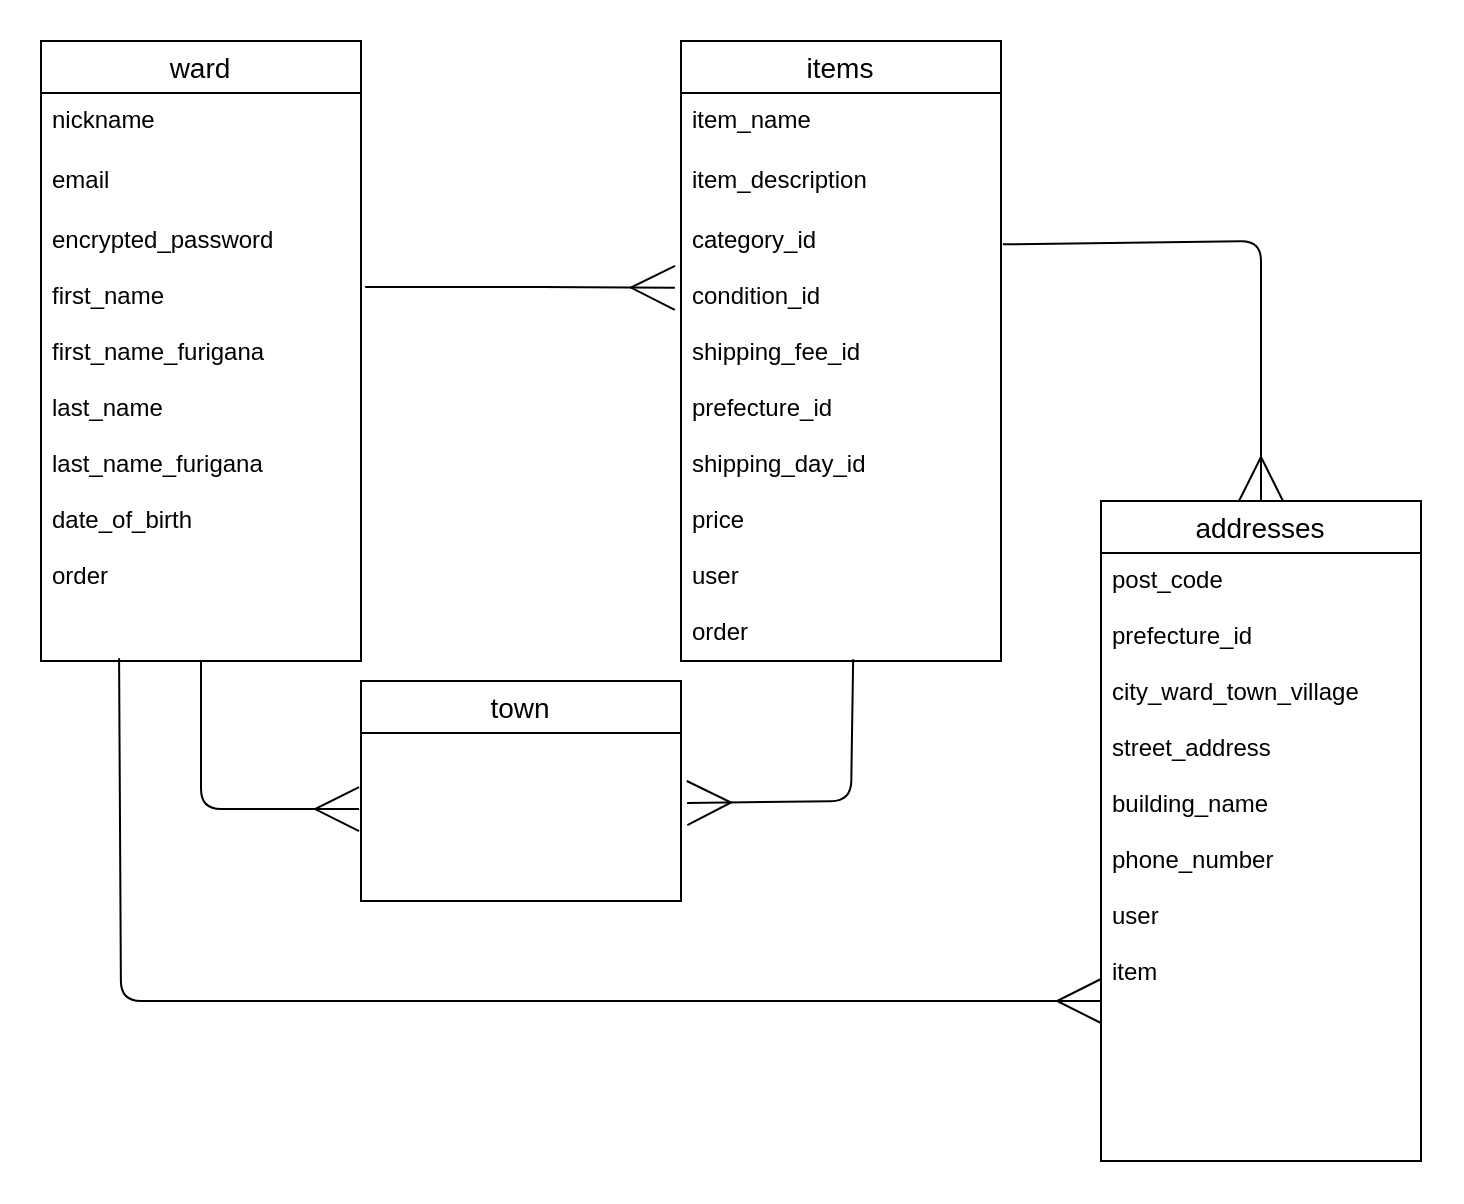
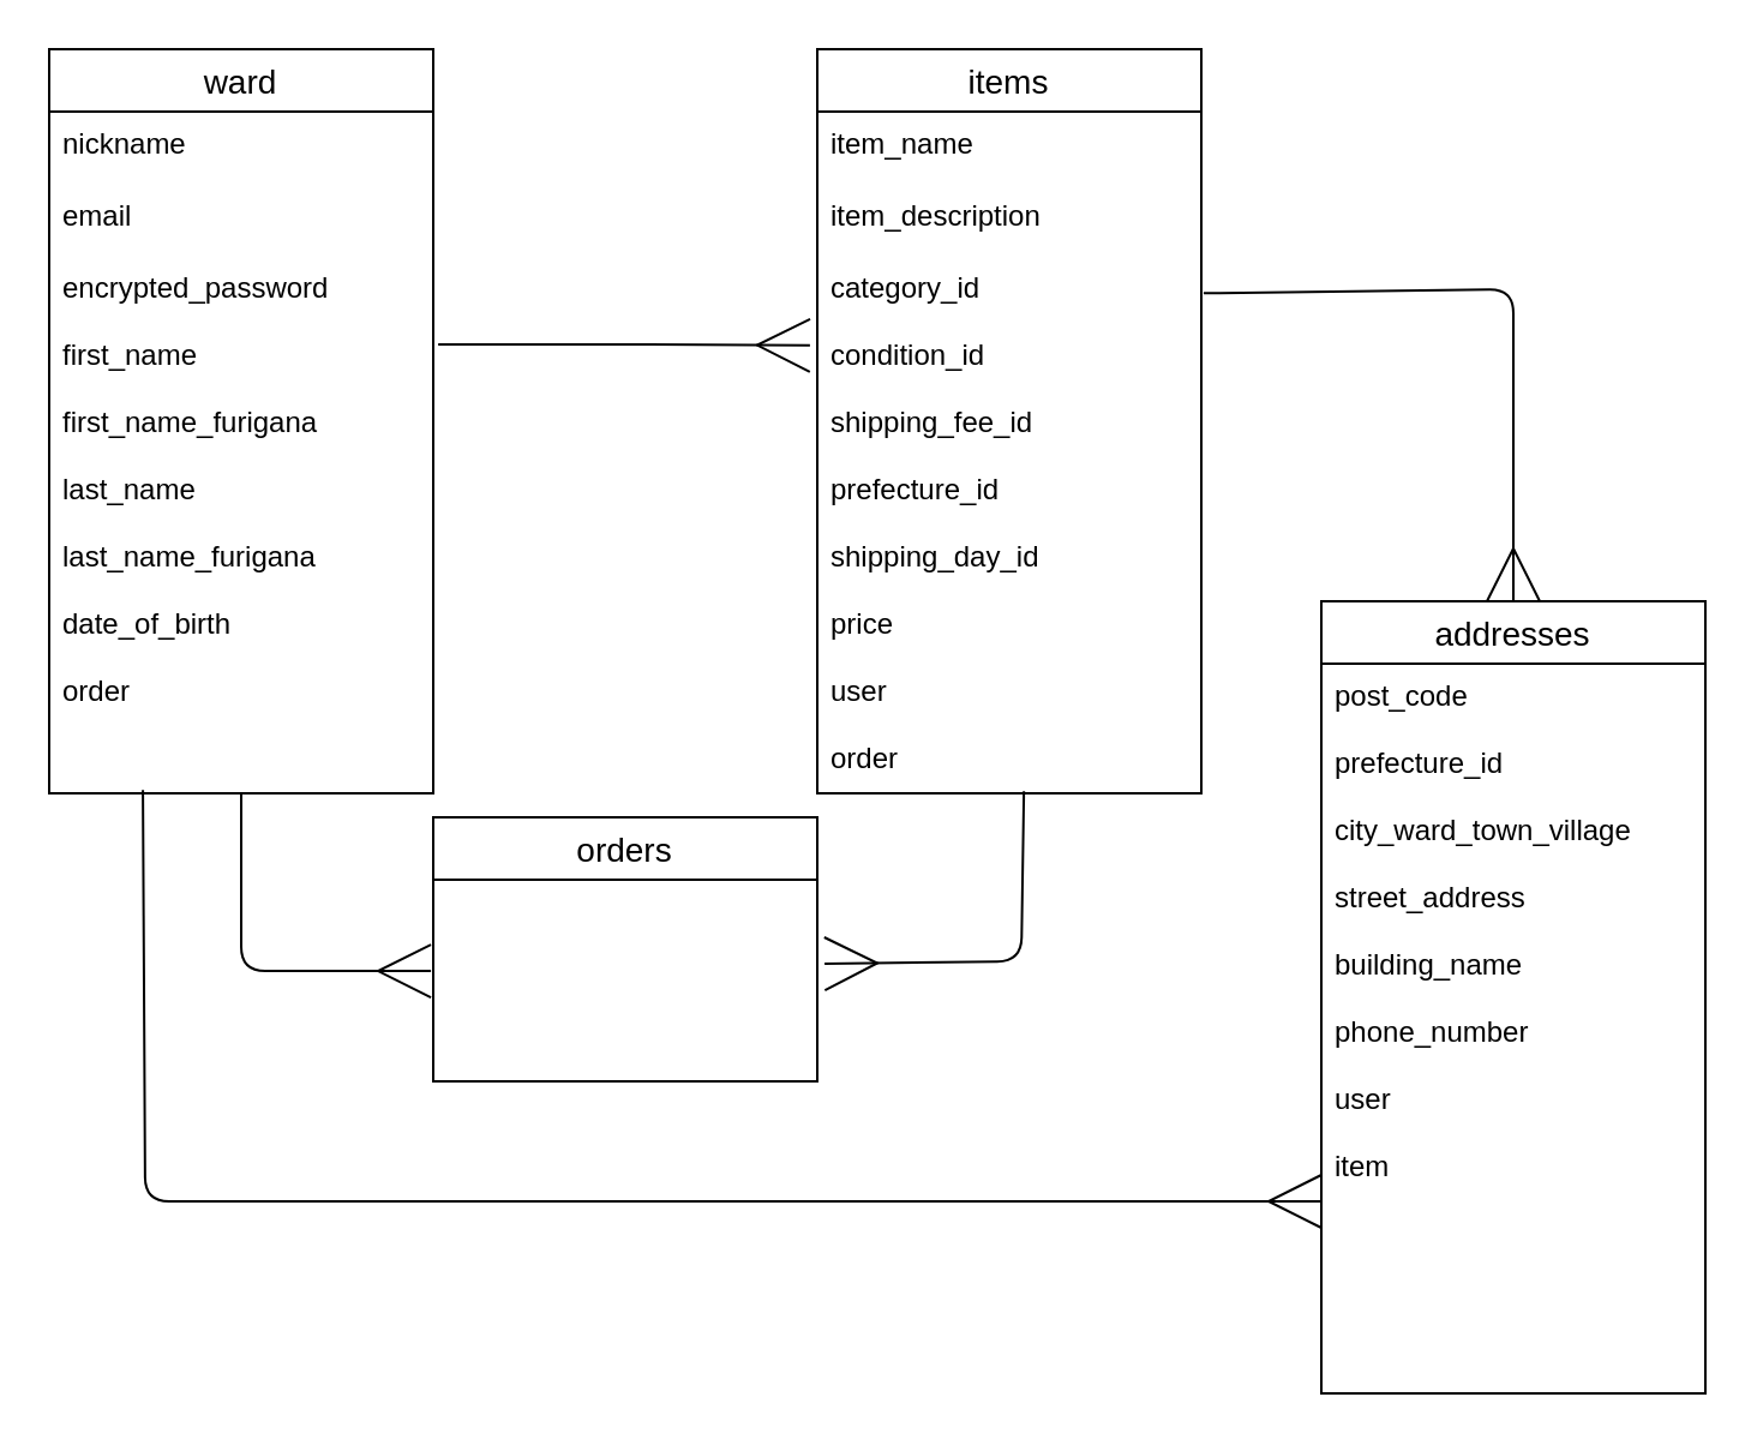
- <mxCell id="15" value="town" style="swimlane;fontStyle=0;childLayout=stackLayout;horizontal=1;startSize=26;horizontalStack=0;resizeParent=1;resizeParentMax=0;resizeLast=0;collapsible=1;marginBottom=0;align=center;fontSize=14;" vertex="1" parent="1"><mxGeometry x="180" y="340" width="160" height="110" as="geometry" /></mxCell>
+ <mxCell id="15" value="orders" style="swimlane;fontStyle=0;childLayout=stackLayout;horizontal=1;startSize=26;horizontalStack=0;resizeParent=1;resizeParentMax=0;resizeLast=0;collapsible=1;marginBottom=0;align=center;fontSize=14;" vertex="1" parent="1"><mxGeometry x="180" y="340" width="160" height="110" as="geometry" /></mxCell>
